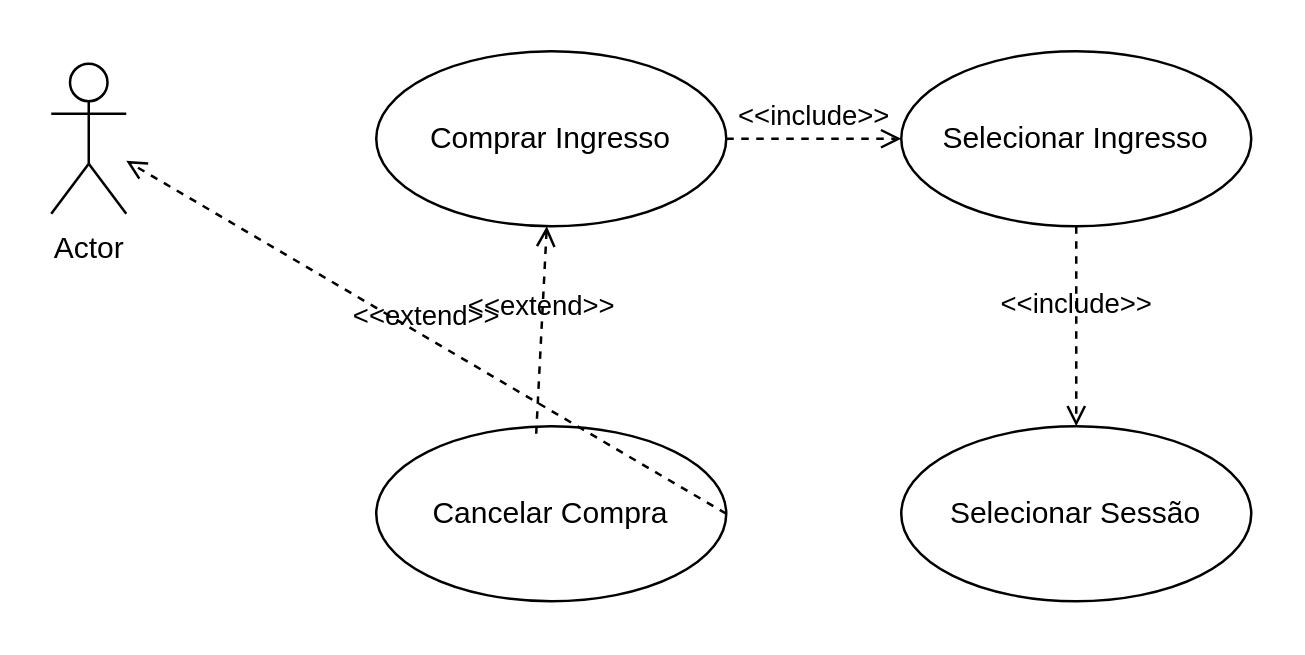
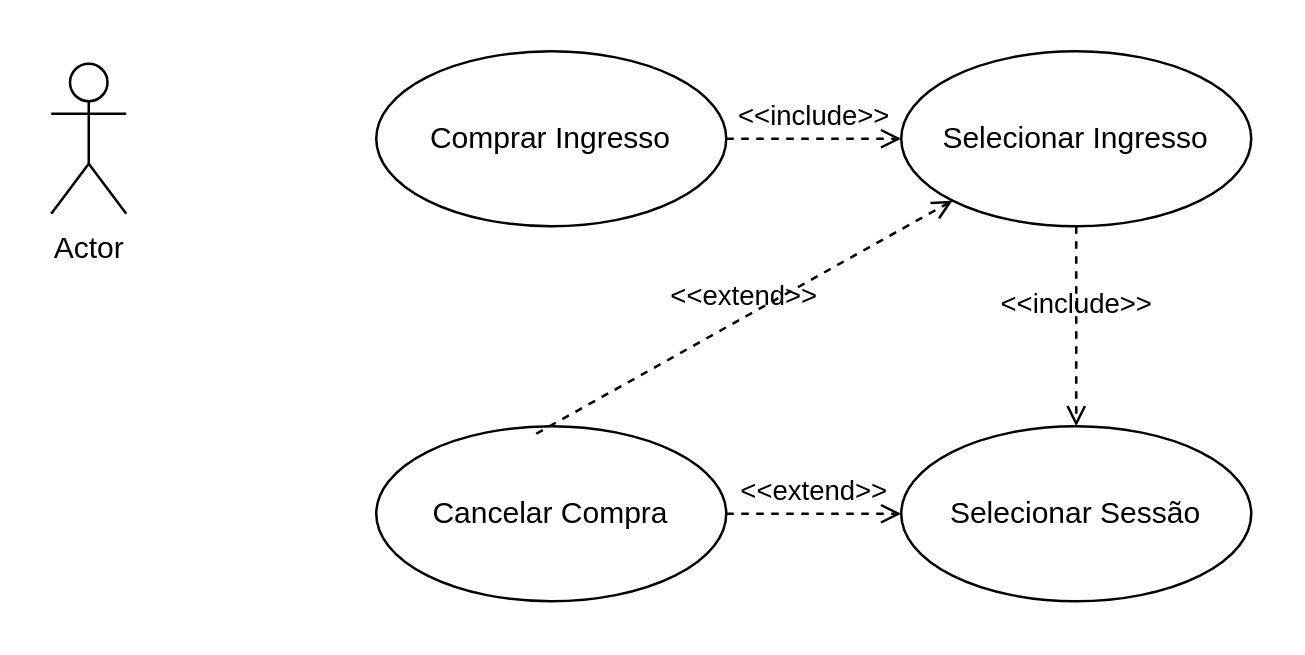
- <mxCell id="10" value="&amp;lt;&amp;lt;extend&amp;gt;&amp;gt;" style="html=1;verticalAlign=bottom;labelBackgroundColor=none;endArrow=open;endFill=0;dashed=1;rounded=0;exitX=1;exitY=0.5;exitDx=0;exitDy=0;" edge="1" parent="1" source="8" target="2"><mxGeometry width="160" relative="1" as="geometry"><mxPoint x="224" y="213" as="sourcePoint" /><mxPoint x="391" y="90" as="targetPoint" /></mxGeometry></mxCell>
+ <mxCell id="10" value="&amp;lt;&amp;lt;extend&amp;gt;&amp;gt;" style="html=1;verticalAlign=bottom;labelBackgroundColor=none;endArrow=open;endFill=0;dashed=1;rounded=0;entryX=0;entryY=0.5;entryDx=0;entryDy=0;exitX=1;exitY=0.5;exitDx=0;exitDy=0;" edge="1" parent="1" source="8" target="6"><mxGeometry width="160" relative="1" as="geometry"><mxPoint x="224" y="213" as="sourcePoint" /><mxPoint x="391" y="90" as="targetPoint" /></mxGeometry></mxCell>
- <mxCell id="9" value="&amp;lt;&amp;lt;extend&amp;gt;&amp;gt;" style="html=1;verticalAlign=bottom;labelBackgroundColor=none;endArrow=open;endFill=0;dashed=1;rounded=0;exitX=0.457;exitY=0.043;exitDx=0;exitDy=0;exitPerimeter=0;" edge="1" parent="1" source="8" target="3"><mxGeometry width="160" relative="1" as="geometry"><mxPoint x="290" y="250" as="sourcePoint" /><mxPoint x="450" y="250" as="targetPoint" /></mxGeometry></mxCell>
+ <mxCell id="9" value="&amp;lt;&amp;lt;extend&amp;gt;&amp;gt;" style="html=1;verticalAlign=bottom;labelBackgroundColor=none;endArrow=open;endFill=0;dashed=1;rounded=0;entryX=0;entryY=1;entryDx=0;entryDy=0;exitX=0.457;exitY=0.043;exitDx=0;exitDy=0;exitPerimeter=0;" edge="1" parent="1" source="8" target="5"><mxGeometry width="160" relative="1" as="geometry"><mxPoint x="290" y="250" as="sourcePoint" /><mxPoint x="450" y="250" as="targetPoint" /></mxGeometry></mxCell>
